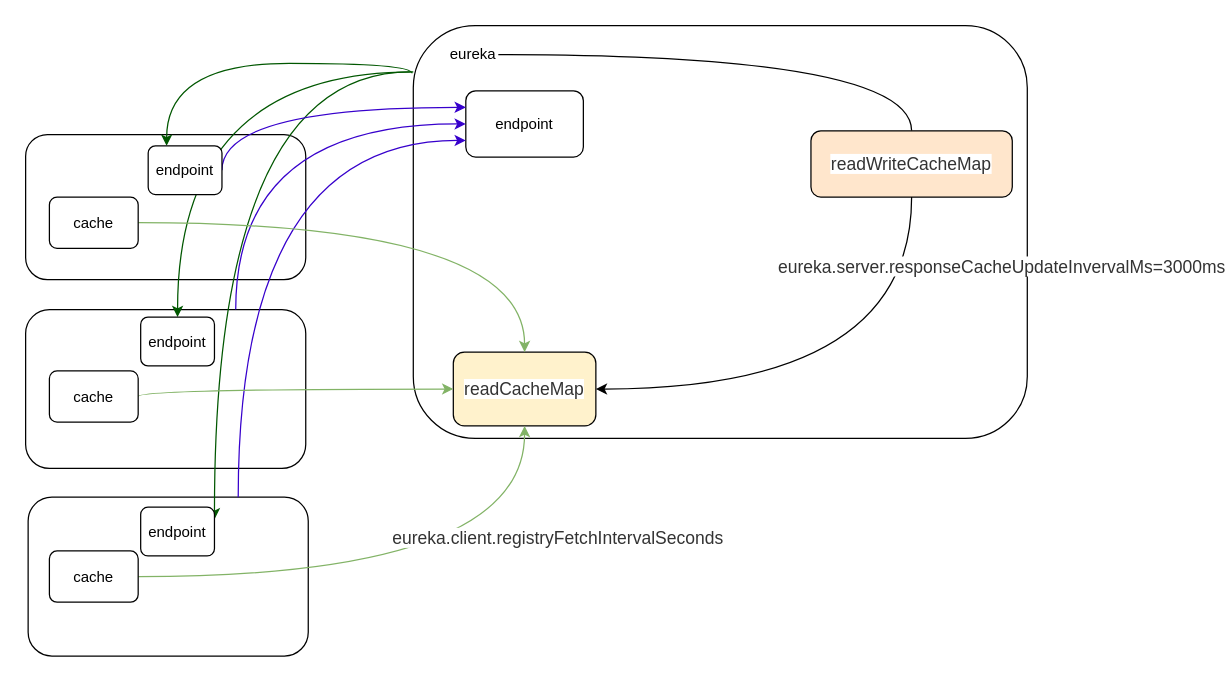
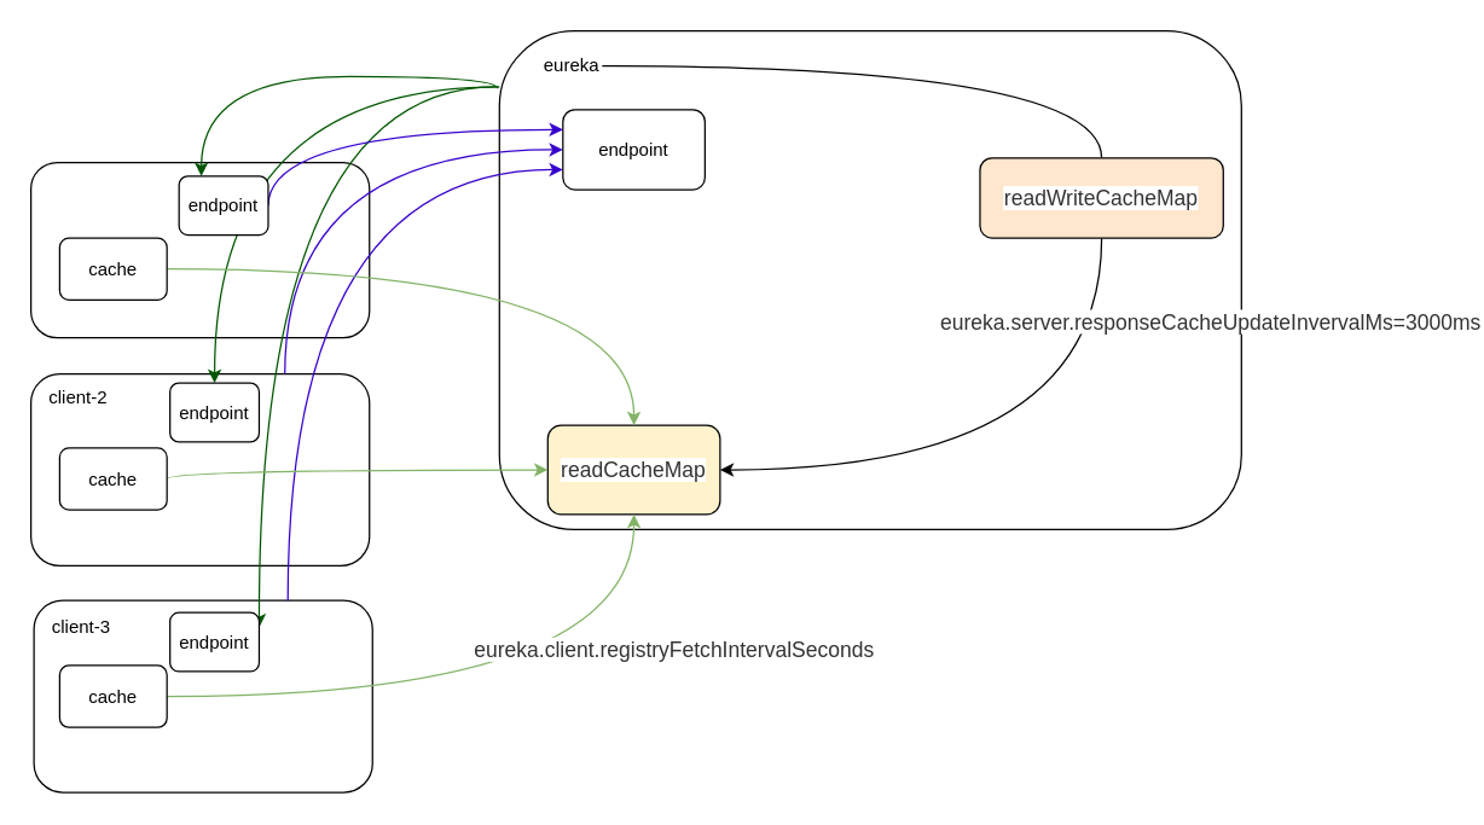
+ <mxCell id="19" value="client-2" style="text;html=1;strokeColor=none;fillColor=none;align=center;verticalAlign=middle;whiteSpace=wrap;rounded=0;" parent="1" vertex="1"><mxGeometry x="26" y="253" width="51" height="20" as="geometry" /></mxCell>
+ <mxCell id="20" value="client-3" style="text;html=1;strokeColor=none;fillColor=none;align=center;verticalAlign=middle;whiteSpace=wrap;rounded=0;" parent="1" vertex="1"><mxGeometry x="28" y="405" width="51" height="20" as="geometry" /></mxCell>
